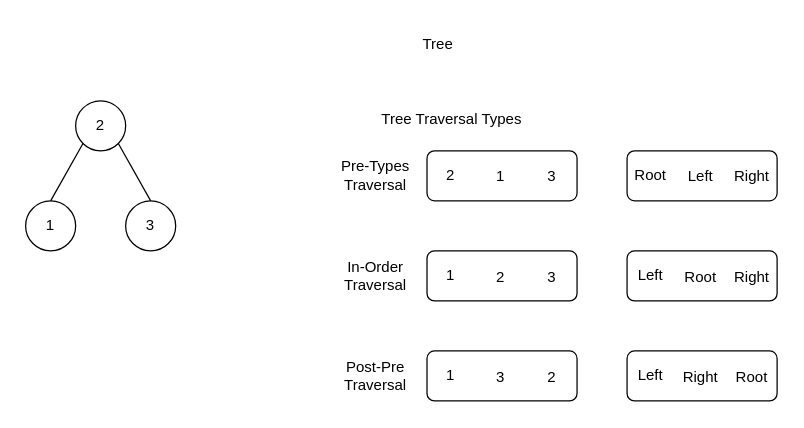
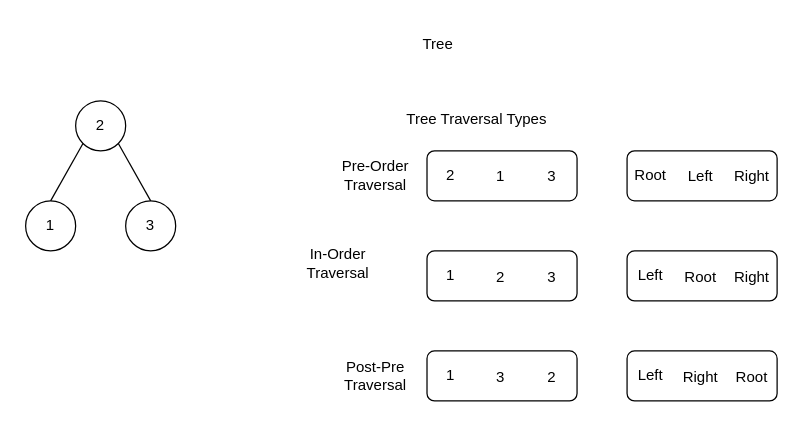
- <mxCell id="8" value="Tree Traversal Types" style="text;html=1;strokeColor=none;fillColor=none;align=center;verticalAlign=middle;whiteSpace=wrap;rounded=0;" vertex="1" parent="1"><mxGeometry x="261" y="80" width="200" height="30" as="geometry" /></mxCell>
+ <mxCell id="8" value="Tree Traversal Types" style="text;html=1;strokeColor=none;fillColor=none;align=center;verticalAlign=middle;whiteSpace=wrap;rounded=0;" vertex="1" parent="1"><mxGeometry x="281" y="80" width="200" height="30" as="geometry" /></mxCell>
- <mxCell id="9" value="Pre-Types Traversal" style="text;html=1;strokeColor=none;fillColor=none;align=center;verticalAlign=middle;whiteSpace=wrap;rounded=0;" vertex="1" parent="1"><mxGeometry x="260" y="120" width="80" height="40" as="geometry" /></mxCell>
+ <mxCell id="9" value="Pre-Order Traversal" style="text;html=1;strokeColor=none;fillColor=none;align=center;verticalAlign=middle;whiteSpace=wrap;rounded=0;" vertex="1" parent="1"><mxGeometry x="260" y="120" width="80" height="40" as="geometry" /></mxCell>
- <mxCell id="11" value="In-Order Traversal" style="text;html=1;strokeColor=none;fillColor=none;align=center;verticalAlign=middle;whiteSpace=wrap;rounded=0;" vertex="1" parent="1"><mxGeometry x="260" y="200" width="80" height="40" as="geometry" /></mxCell>
+ <mxCell id="11" value="In-Order Traversal" style="text;html=1;strokeColor=none;fillColor=none;align=center;verticalAlign=middle;whiteSpace=wrap;rounded=0;" vertex="1" parent="1"><mxGeometry x="230" y="190" width="80" height="40" as="geometry" /></mxCell>
